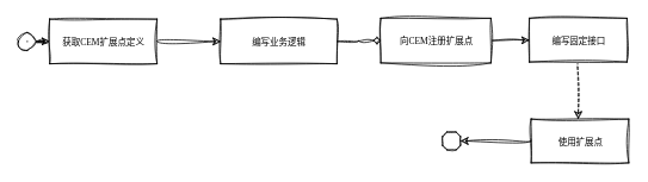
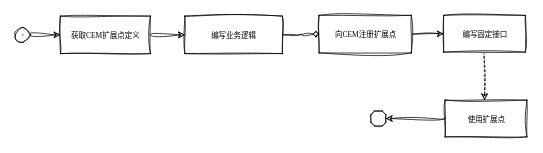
- <mxCell id="5" value="获取CEM扩展点定义" style="verticalLabelPosition=middle;verticalAlign=middle;html=1;shape=mxgraph.basic.rect;fillColor2=none;strokeWidth=1;size=20;indent=5;sketch=1;hachureGap=4;jiggle=2;fontFamily=Architects Daughter;fontSource=https%3A%2F%2Ffonts.googleapis.com%2Fcss%3Ffamily%3DArchitects%2BDaughter;fontSize=10;labelPosition=center;align=center;rounded=0;" vertex="1" parent="1"><mxGeometry x="55" y="21" width="120" height="50" as="geometry" /></mxCell>
+ <mxCell id="5" value="获取CEM扩展点定义" style="verticalLabelPosition=middle;verticalAlign=middle;html=1;shape=mxgraph.basic.rect;fillColor2=none;strokeWidth=1;size=20;indent=5;sketch=1;hachureGap=4;jiggle=2;fontFamily=Architects Daughter;fontSource=https%3A%2F%2Ffonts.googleapis.com%2Fcss%3Ffamily%3DArchitects%2BDaughter;fontSize=10;labelPosition=center;align=center;rounded=0;" vertex="1" parent="1"><mxGeometry x="80" y="21" width="120" height="50" as="geometry" /></mxCell>
